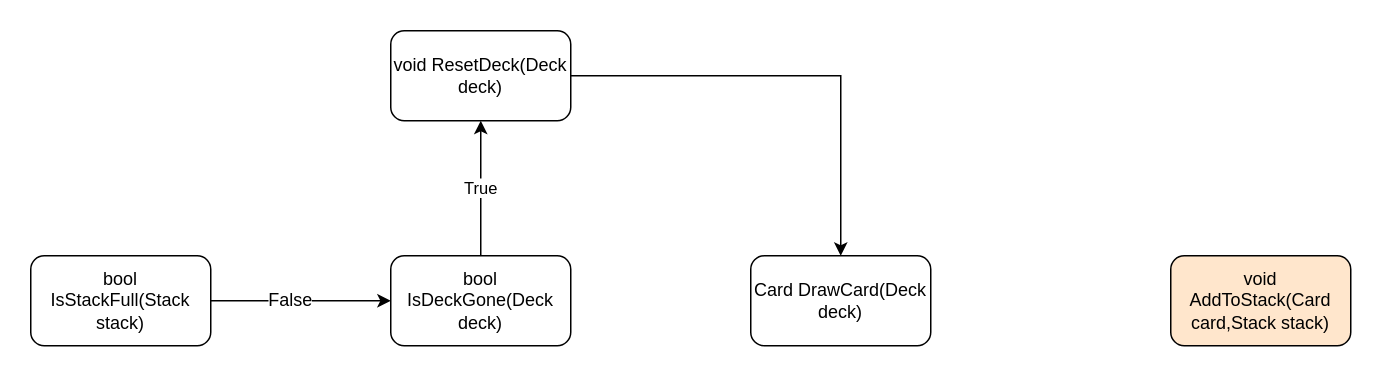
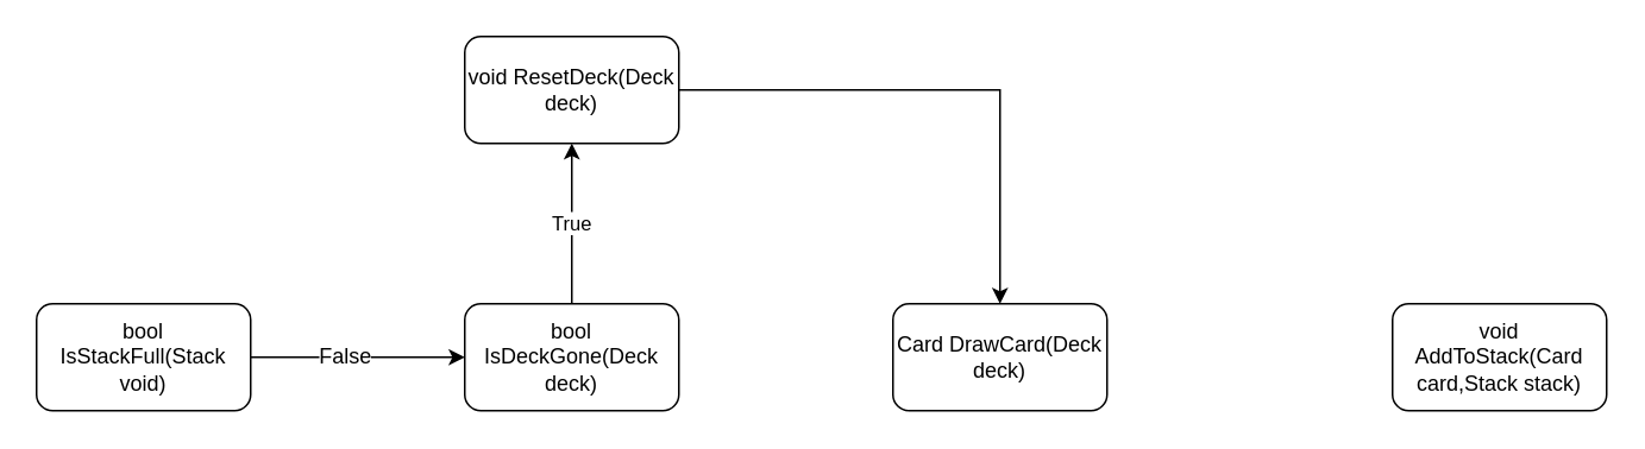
- <mxCell id="4" value="bool IsStackFull(Stack stack)" style="rounded=1;whiteSpace=wrap;html=1;" vertex="1" parent="1"><mxGeometry x="20" y="170" width="120" height="60" as="geometry" /></mxCell>
+ <mxCell id="4" value="bool IsStackFull(Stack void)" style="rounded=1;whiteSpace=wrap;html=1;" vertex="1" parent="1"><mxGeometry x="20" y="170" width="120" height="60" as="geometry" /></mxCell>
- <mxCell id="10" value="void AddToStack(Card card,Stack stack)" style="rounded=1;whiteSpace=wrap;html=1;fillColor=#ffe6cc;" vertex="1" parent="1"><mxGeometry x="780" y="170" width="120" height="60" as="geometry" /></mxCell>
+ <mxCell id="10" value="void AddToStack(Card card,Stack stack)" style="rounded=1;whiteSpace=wrap;html=1;" vertex="1" parent="1"><mxGeometry x="780" y="170" width="120" height="60" as="geometry" /></mxCell>
